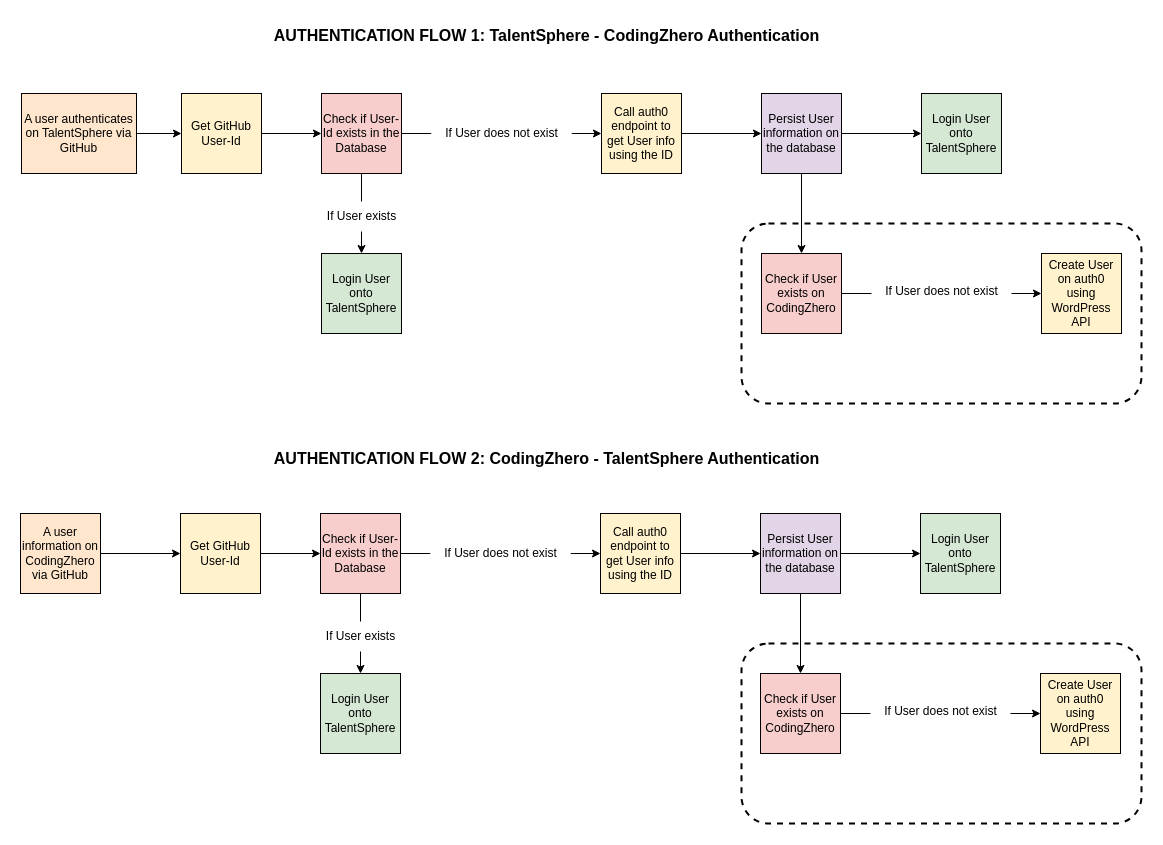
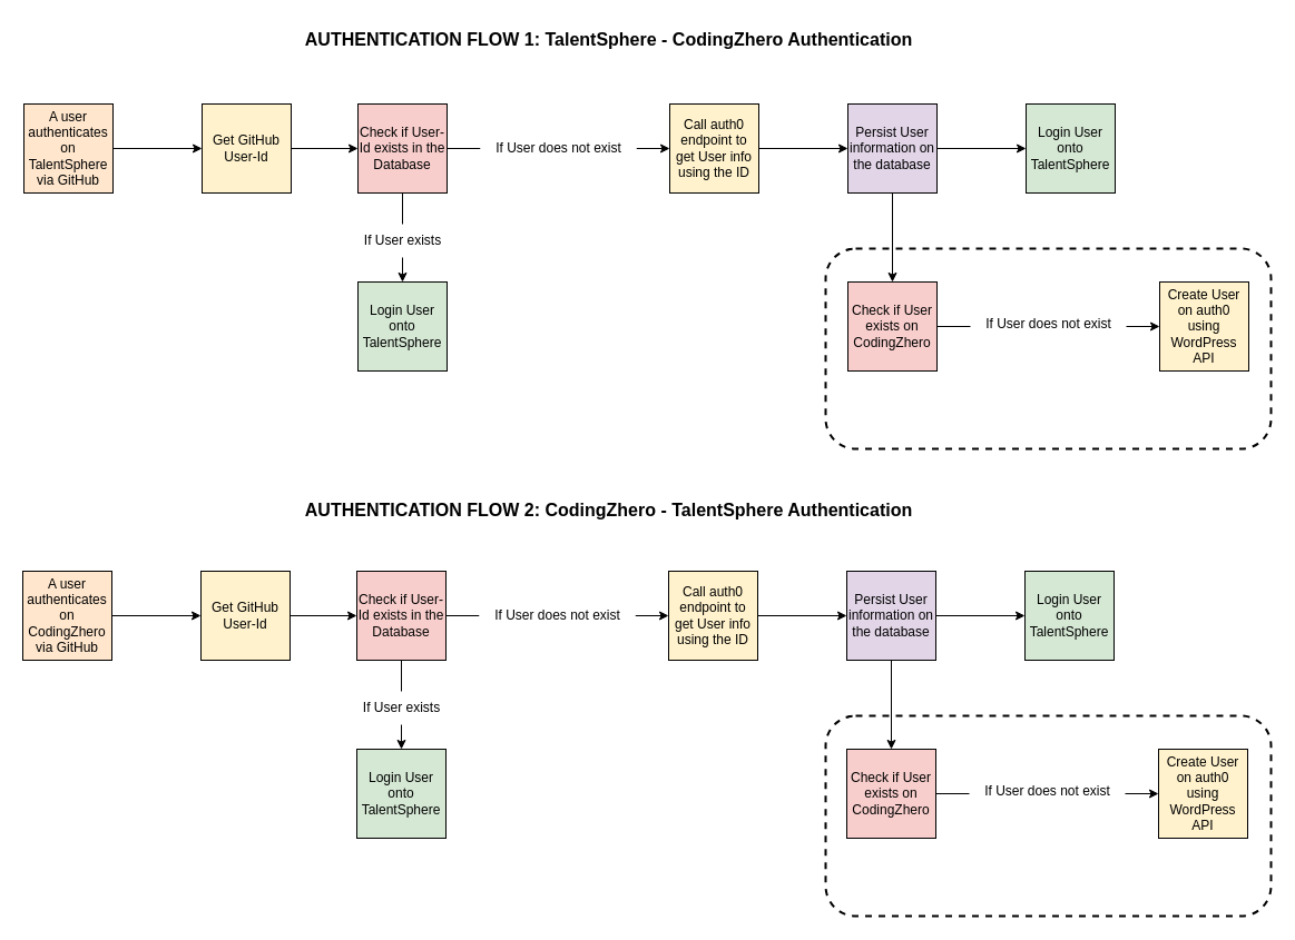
- <mxCell id="4" value="A user authenticates on TalentSphere via GitHub" style="whiteSpace=wrap;html=1;aspect=fixed;fillColor=#ffe6cc;strokeColor=#000000;" vertex="1" parent="1"><mxGeometry x="21" y="93" width="115" height="80" as="geometry" /></mxCell>
+ <mxCell id="4" value="A user authenticates on TalentSphere via GitHub" style="whiteSpace=wrap;html=1;aspect=fixed;fillColor=#ffe6cc;strokeColor=#000000;" vertex="1" parent="1"><mxGeometry x="21" y="93" width="80" height="80" as="geometry" /></mxCell>
- <mxCell id="28" value="A user information on CodingZhero via GitHub" style="whiteSpace=wrap;html=1;aspect=fixed;fillColor=#ffe6cc;strokeColor=#000000;" vertex="1" parent="1"><mxGeometry x="20" y="513" width="80" height="80" as="geometry" /></mxCell>
+ <mxCell id="28" value="A user authenticates on CodingZhero via GitHub" style="whiteSpace=wrap;html=1;aspect=fixed;fillColor=#ffe6cc;strokeColor=#000000;" vertex="1" parent="1"><mxGeometry x="20" y="513" width="80" height="80" as="geometry" /></mxCell>
